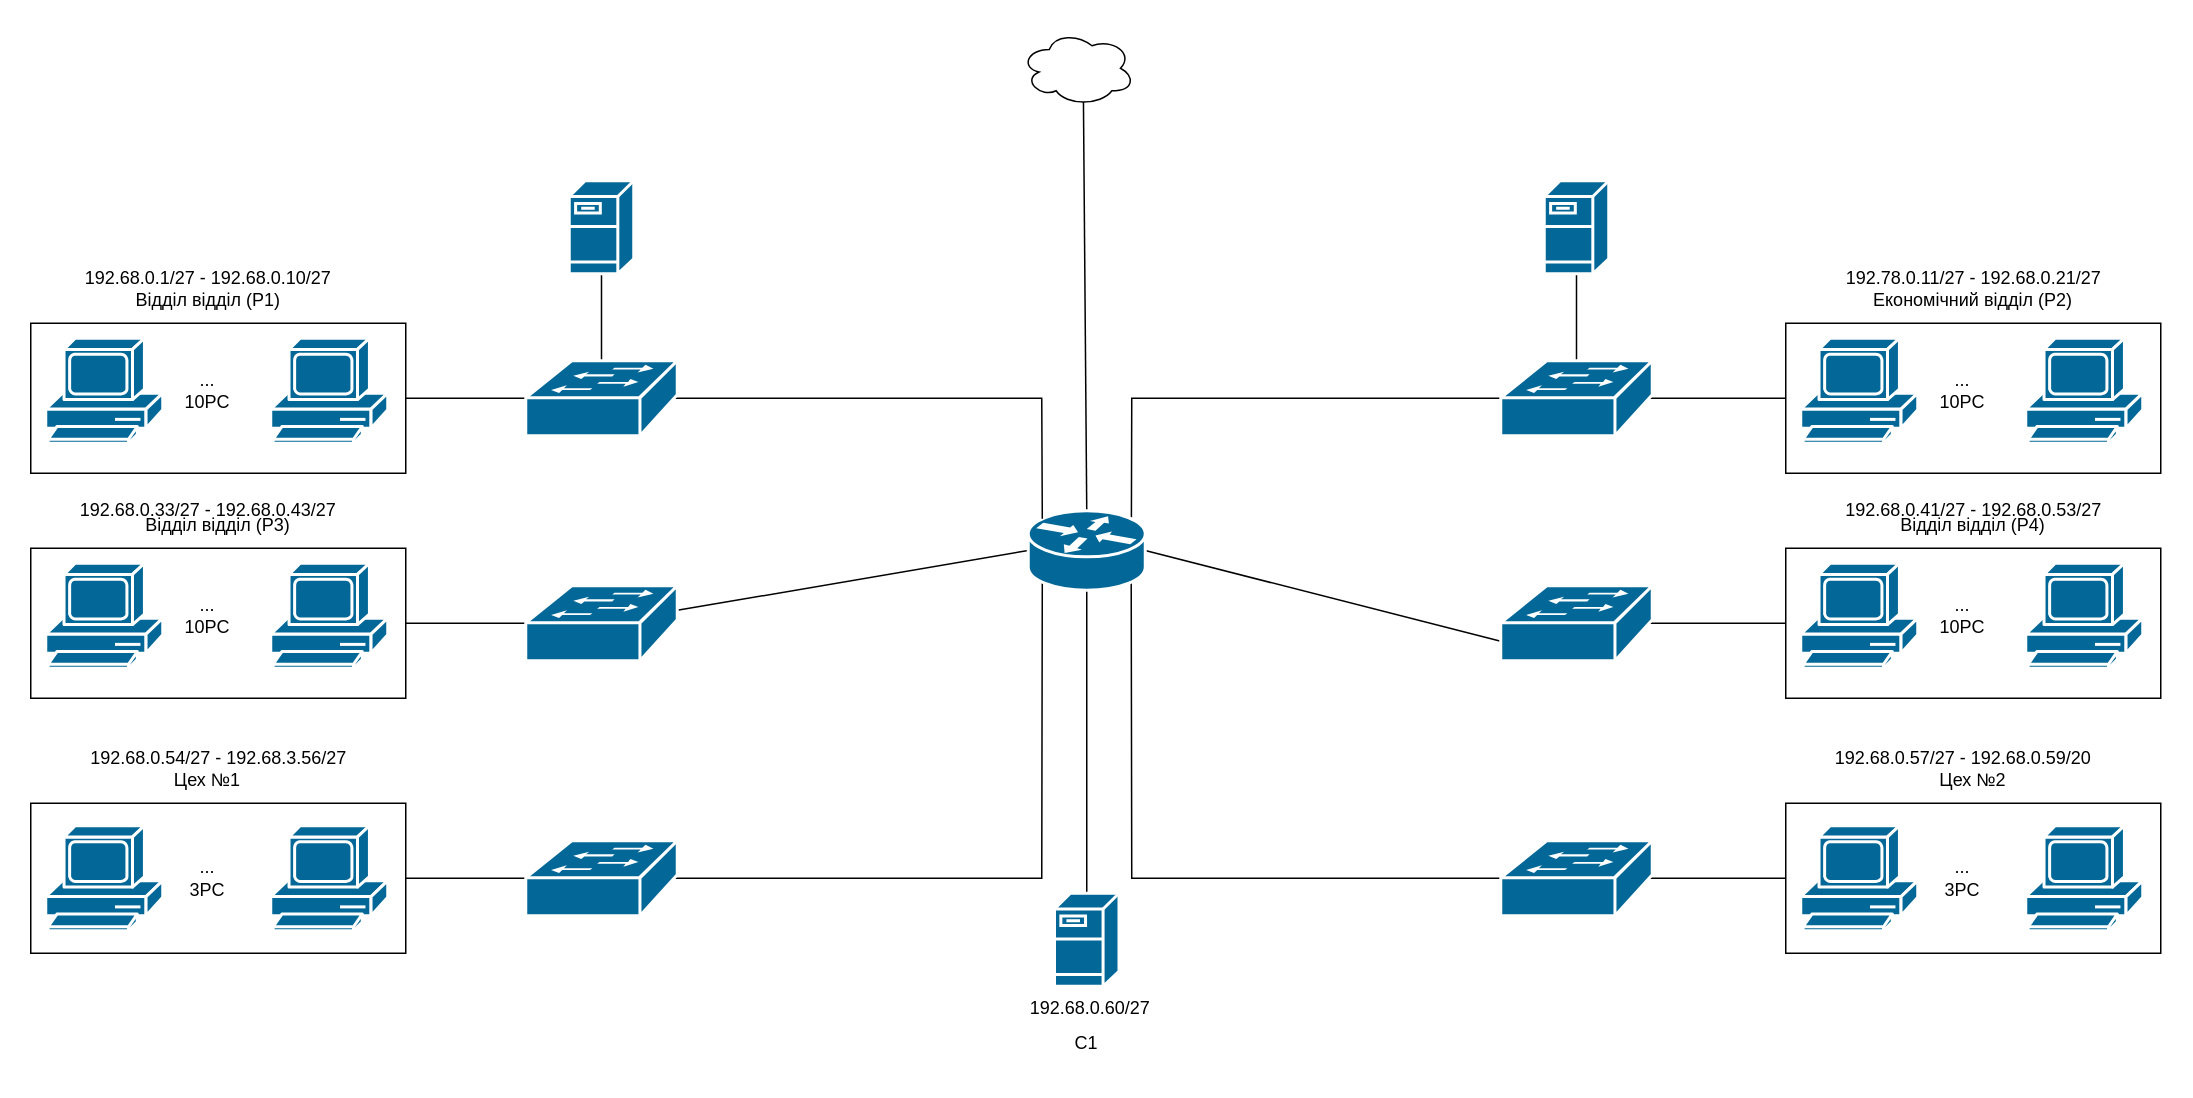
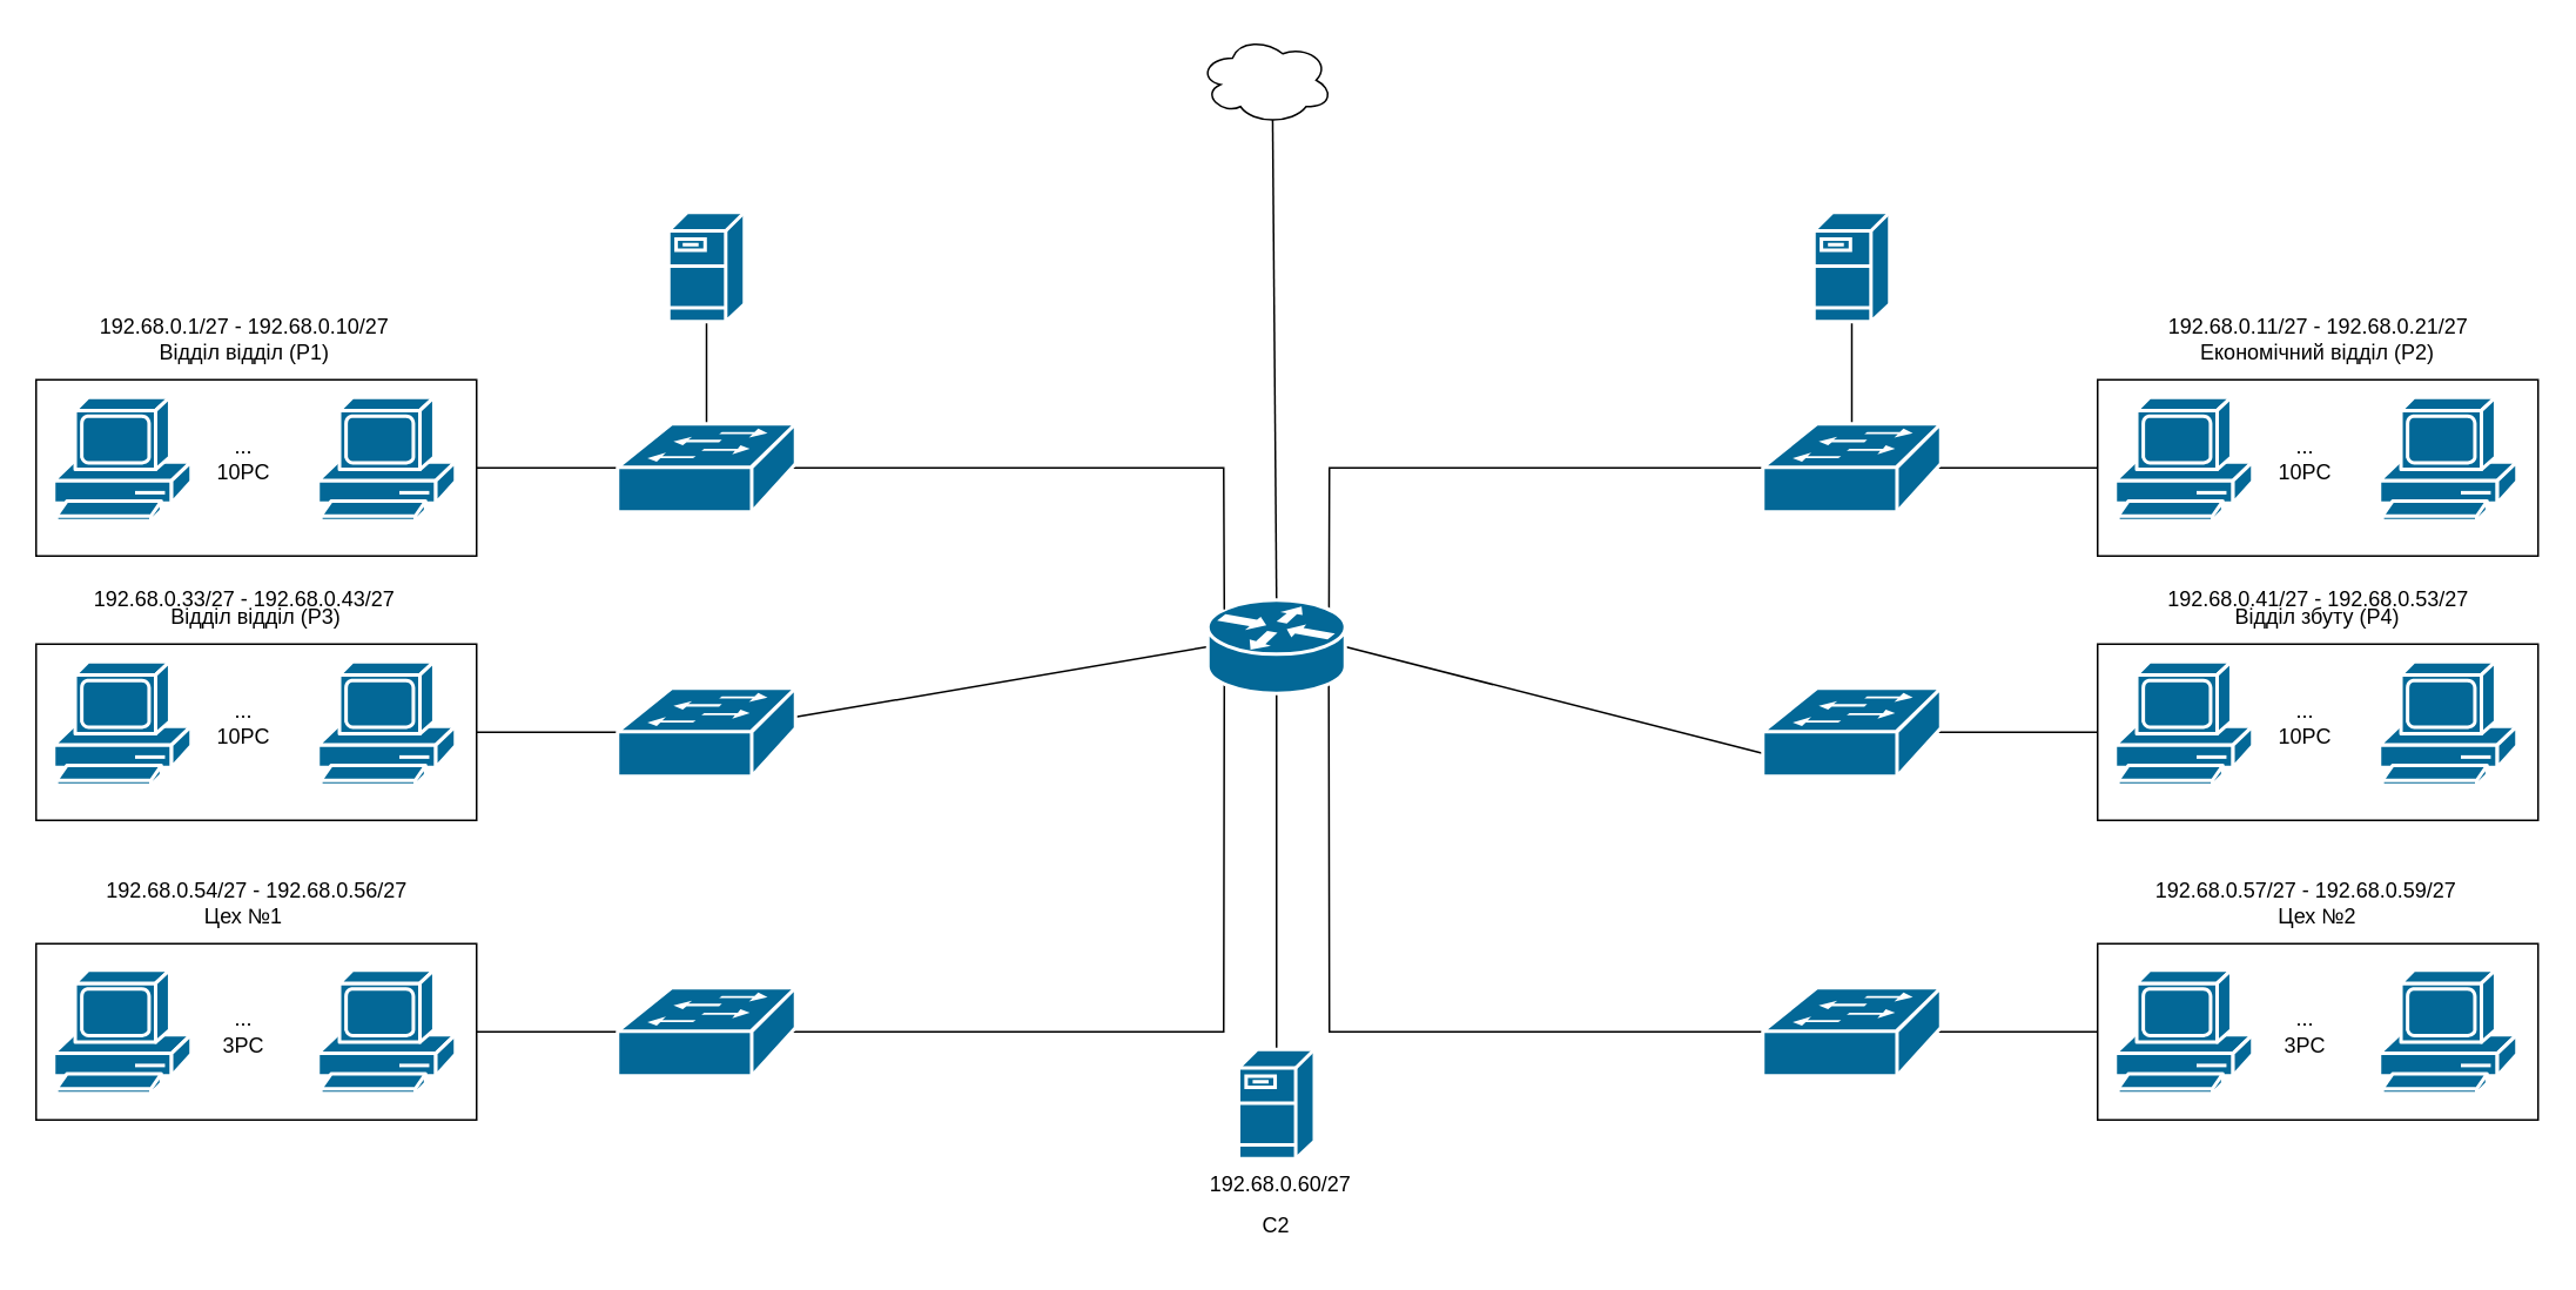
- <mxCell id="62" value="192.78.0.11/27 - 192.68.0.21/27" style="text;html=1;strokeColor=none;fillColor=none;align=center;verticalAlign=middle;whiteSpace=wrap;rounded=0;" vertex="1" parent="1"><mxGeometry x="1215.75" y="170" width="198.5" height="30" as="geometry" /></mxCell>
+ <mxCell id="62" value="192.68.0.11/27 - 192.68.0.21/27" style="text;html=1;strokeColor=none;fillColor=none;align=center;verticalAlign=middle;whiteSpace=wrap;rounded=0;" vertex="1" parent="1"><mxGeometry x="1215.75" y="170" width="198.5" height="30" as="geometry" /></mxCell>
- <mxCell id="57" value="Відділ відділ (Р4)" style="text;html=1;strokeColor=none;fillColor=none;align=center;verticalAlign=middle;whiteSpace=wrap;rounded=0;" vertex="1" parent="1"><mxGeometry x="1244.25" y="335" width="141.5" height="30" as="geometry" /></mxCell>
+ <mxCell id="57" value="Відділ збуту (Р4)" style="text;html=1;strokeColor=none;fillColor=none;align=center;verticalAlign=middle;whiteSpace=wrap;rounded=0;" vertex="1" parent="1"><mxGeometry x="1244.25" y="335" width="141.5" height="30" as="geometry" /></mxCell>
- <mxCell id="65" value="192.68.0.54/27 - 192.68.3.56/27" style="text;html=1;strokeColor=none;fillColor=none;align=center;verticalAlign=middle;whiteSpace=wrap;rounded=0;" vertex="1" parent="1"><mxGeometry x="45.75" y="490" width="198.5" height="30" as="geometry" /></mxCell>
+ <mxCell id="65" value="192.68.0.54/27 - 192.68.0.56/27" style="text;html=1;strokeColor=none;fillColor=none;align=center;verticalAlign=middle;whiteSpace=wrap;rounded=0;" vertex="1" parent="1"><mxGeometry x="45.75" y="490" width="198.5" height="30" as="geometry" /></mxCell>
- <mxCell id="66" value="192.68.0.57/27 - 192.68.0.59/20" style="text;html=1;strokeColor=none;fillColor=none;align=center;verticalAlign=middle;whiteSpace=wrap;rounded=0;" vertex="1" parent="1"><mxGeometry x="1208.75" y="490" width="198.5" height="30" as="geometry" /></mxCell>
+ <mxCell id="66" value="192.68.0.57/27 - 192.68.0.59/27" style="text;html=1;strokeColor=none;fillColor=none;align=center;verticalAlign=middle;whiteSpace=wrap;rounded=0;" vertex="1" parent="1"><mxGeometry x="1208.75" y="490" width="198.5" height="30" as="geometry" /></mxCell>
- <mxCell id="60" value="С1" style="text;html=1;strokeColor=none;fillColor=none;align=center;verticalAlign=middle;whiteSpace=wrap;rounded=0;" vertex="1" parent="1"><mxGeometry x="653" y="680" width="141.5" height="30" as="geometry" /></mxCell>
+ <mxCell id="60" value="С2" style="text;html=1;strokeColor=none;fillColor=none;align=center;verticalAlign=middle;whiteSpace=wrap;rounded=0;" vertex="1" parent="1"><mxGeometry x="653" y="680" width="141.5" height="30" as="geometry" /></mxCell>
